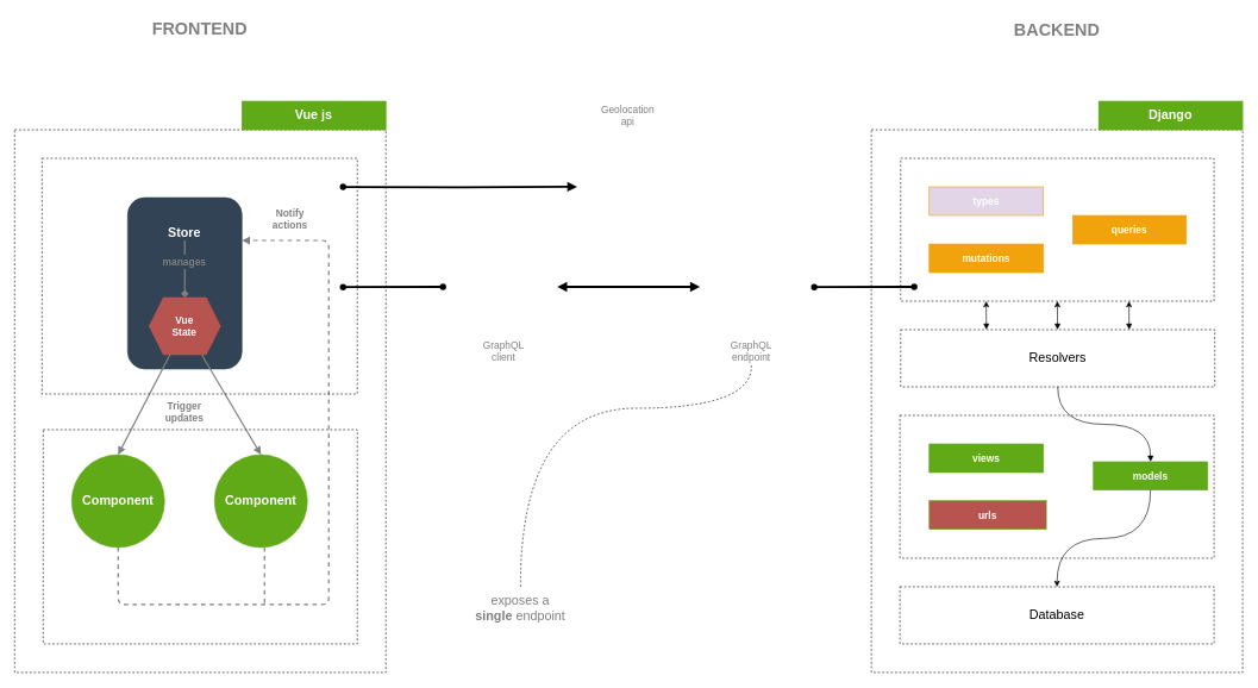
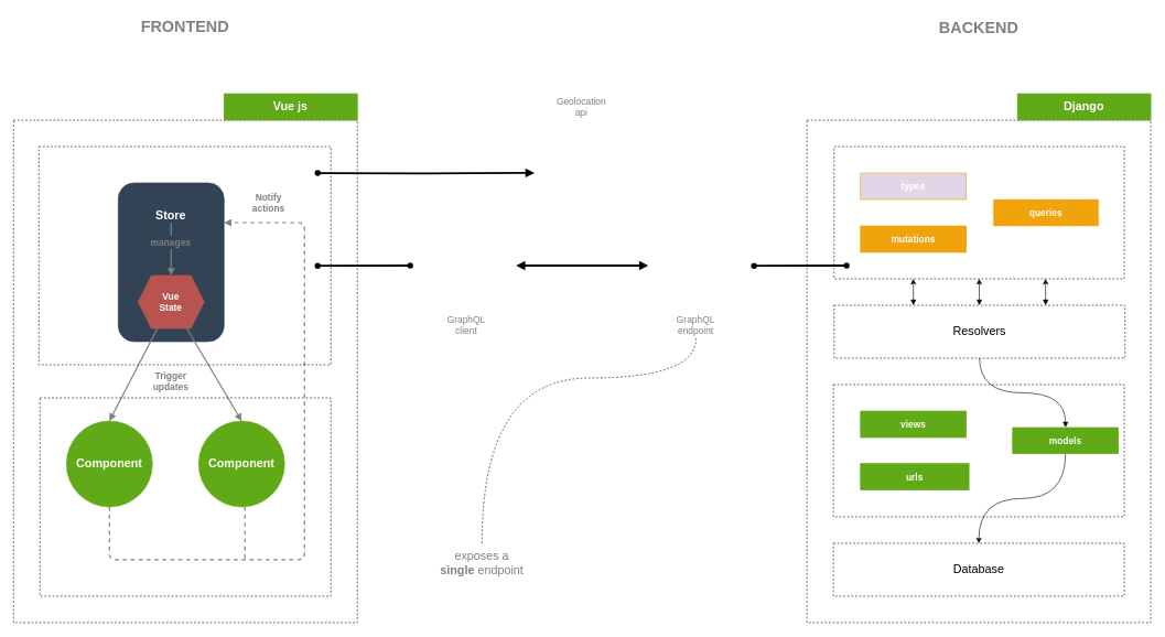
- <mxCell id="20" value="queries" style="whiteSpace=wrap;html=1;rounded=0;labelBackgroundColor=none;fontSize=14;fontStyle=1;fontColor=#ffffff;fillColor=#F0A30A;strokeColor=#F0A30A;" parent="17" vertex="1"><mxGeometry x="241" y="80" width="159" height="40" as="geometry" /></mxCell>
+ <mxCell id="20" value="queries" style="whiteSpace=wrap;html=1;rounded=0;labelBackgroundColor=none;fontSize=14;fontStyle=1;fontColor=#ffffff;fillColor=#F0A30A;strokeColor=#F0A30A;dashed=1;" parent="17" vertex="1"><mxGeometry x="241" y="80" width="159" height="40" as="geometry" /></mxCell>
- <mxCell id="45" style="edgeStyle=none;rounded=0;orthogonalLoop=1;jettySize=auto;html=1;entryX=0.5;entryY=0;entryDx=0;entryDy=0;startArrow=none;startFill=0;endArrow=diamond;endFill=1;strokeWidth=2;fontSize=14;fontColor=#808080;strokeColor=#808080;" parent="34" source="46" target="43" edge="1"><mxGeometry x="3.36" y="15" as="geometry" /></mxCell>
+ <mxCell id="45" style="edgeStyle=none;rounded=0;orthogonalLoop=1;jettySize=auto;html=1;entryX=0.5;entryY=0;entryDx=0;entryDy=0;startArrow=none;startFill=0;endArrow=block;endFill=1;strokeWidth=2;fontSize=14;fontColor=#808080;strokeColor=#808080;" parent="34" source="46" target="43" edge="1"><mxGeometry x="3.36" y="15" as="geometry" /></mxCell>
- <mxCell id="31" value="urls" style="whiteSpace=wrap;html=1;rounded=0;labelBackgroundColor=none;fontSize=14;fontStyle=1;fontColor=#ffffff;fillColor=#b85450;strokeColor=#60A917;" parent="28" vertex="1"><mxGeometry x="41" y="119.5" width="164" height="40" as="geometry" /></mxCell>
+ <mxCell id="31" value="urls" style="whiteSpace=wrap;html=1;rounded=0;labelBackgroundColor=none;fontSize=14;fontStyle=1;fontColor=#ffffff;fillColor=#60A917;strokeColor=#60A917;" parent="28" vertex="1"><mxGeometry x="41" y="119.5" width="164" height="40" as="geometry" /></mxCell>
